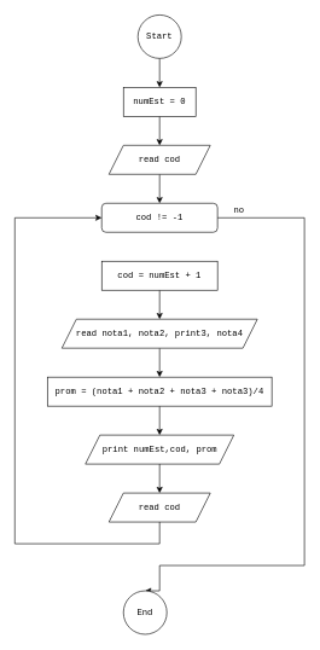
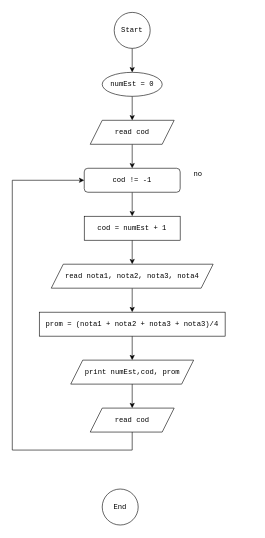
- <mxCell id="11" value="numEst = 0" style="rounded=0;whiteSpace=wrap;html=1;fontFamily=Courier New;" parent="1" vertex="1"><mxGeometry x="170" y="120" width="100" height="40" as="geometry" /></mxCell>
+ <mxCell id="11" value="numEst = 0" style="ellipse;whiteSpace=wrap;html=1;fontFamily=Courier New;" parent="1" vertex="1"><mxGeometry x="170" y="120" width="100" height="40" as="geometry" /></mxCell>
- <mxCell id="7" style="edgeStyle=orthogonalEdgeStyle;rounded=0;orthogonalLoop=1;jettySize=auto;html=1;exitX=1;exitY=0.5;exitDx=0;exitDy=0;entryX=0.5;entryY=0;entryDx=0;entryDy=0;startArrow=none;startFill=0;endArrow=classic;endFill=1;" edge="1" parent="1" source="8" target="9"><mxGeometry relative="1" as="geometry"><Array as="points"><mxPoint x="420" y="300" /><mxPoint x="420" y="780" /><mxPoint x="220" y="780" /></Array></mxGeometry></mxCell>
+ <mxCell id="6" style="edgeStyle=orthogonalEdgeStyle;rounded=0;orthogonalLoop=1;jettySize=auto;html=1;exitX=0.5;exitY=1;exitDx=0;exitDy=0;entryX=0.5;entryY=0;entryDx=0;entryDy=0;startArrow=none;startFill=0;endArrow=classic;endFill=1;" edge="1" parent="1" source="8" target="18"><mxGeometry relative="1" as="geometry" /></mxCell>
- <mxCell id="14" value="read nota1, nota2, print3, nota4" style="shape=parallelogram;perimeter=parallelogramPerimeter;whiteSpace=wrap;html=1;fixedSize=1;fontFamily=Courier New;" vertex="1" parent="1"><mxGeometry x="85" y="440" width="270" height="40" as="geometry" /></mxCell>
+ <mxCell id="14" value="read nota1, nota2, nota3, nota4" style="shape=parallelogram;perimeter=parallelogramPerimeter;whiteSpace=wrap;html=1;fixedSize=1;fontFamily=Courier New;" vertex="1" parent="1"><mxGeometry x="85" y="440" width="270" height="40" as="geometry" /></mxCell>
